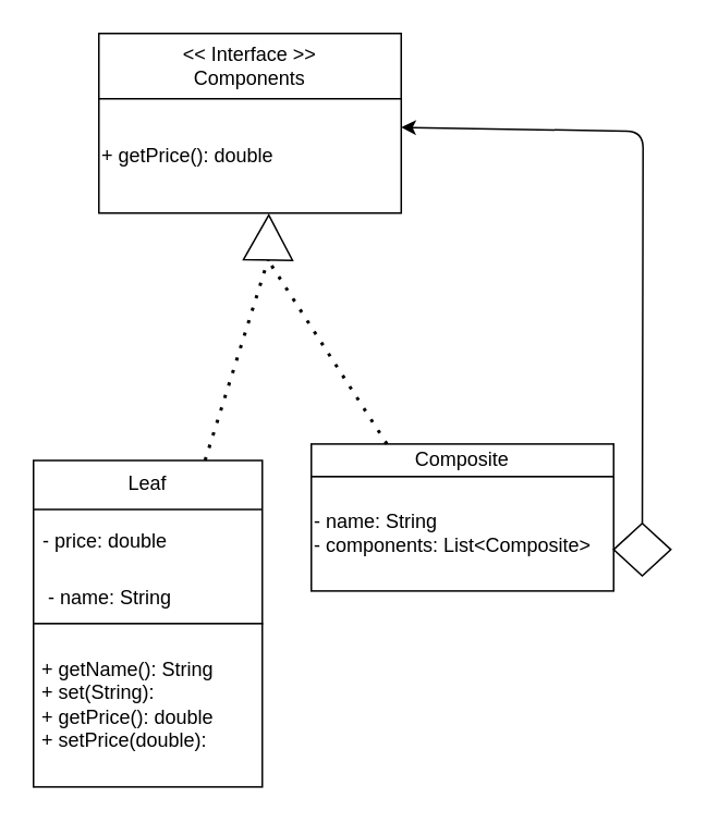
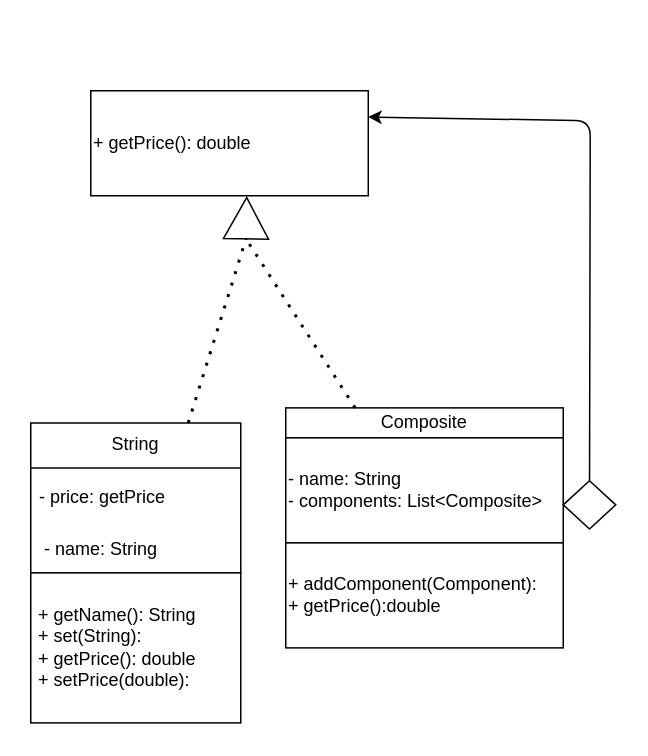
- <mxCell id="9" value="&amp;lt;&amp;lt; Interface &amp;gt;&amp;gt;&lt;br&gt;Components" style="rounded=0;whiteSpace=wrap;html=1;" vertex="1" parent="1"><mxGeometry x="60" y="20" width="185" height="40" as="geometry" /></mxCell>
- <mxCell id="2" value="Leaf" style="swimlane;fontStyle=0;childLayout=stackLayout;horizontal=1;startSize=30;horizontalStack=0;resizeParent=1;resizeParentMax=0;resizeLast=0;collapsible=1;marginBottom=0;whiteSpace=wrap;html=1;" parent="1" vertex="1"><mxGeometry x="20" y="281.42" width="140" height="100" as="geometry" /></mxCell>
+ <mxCell id="2" value="String" style="swimlane;fontStyle=0;childLayout=stackLayout;horizontal=1;startSize=30;horizontalStack=0;resizeParent=1;resizeParentMax=0;resizeLast=0;collapsible=1;marginBottom=0;whiteSpace=wrap;html=1;" parent="1" vertex="1"><mxGeometry x="20" y="281.42" width="140" height="100" as="geometry" /></mxCell>
- <mxCell id="3" value="- price: double" style="text;strokeColor=none;fillColor=none;align=left;verticalAlign=middle;spacingLeft=4;spacingRight=4;overflow=hidden;points=[[0,0.5],[1,0.5]];portConstraint=eastwest;rotatable=0;whiteSpace=wrap;html=1;" parent="2" vertex="1"><mxGeometry y="30" width="140" height="40" as="geometry" /></mxCell>
+ <mxCell id="3" value="- price: getPrice" style="text;strokeColor=none;fillColor=none;align=left;verticalAlign=middle;spacingLeft=4;spacingRight=4;overflow=hidden;points=[[0,0.5],[1,0.5]];portConstraint=eastwest;rotatable=0;whiteSpace=wrap;html=1;" parent="2" vertex="1"><mxGeometry y="30" width="140" height="40" as="geometry" /></mxCell>
+ <mxCell id="8" value="+ addComponent(Component):&lt;br&gt;+ getPrice():double" style="rounded=0;whiteSpace=wrap;html=1;align=left;" vertex="1" parent="1"><mxGeometry x="190" y="361.42" width="185" height="70" as="geometry" /></mxCell>
